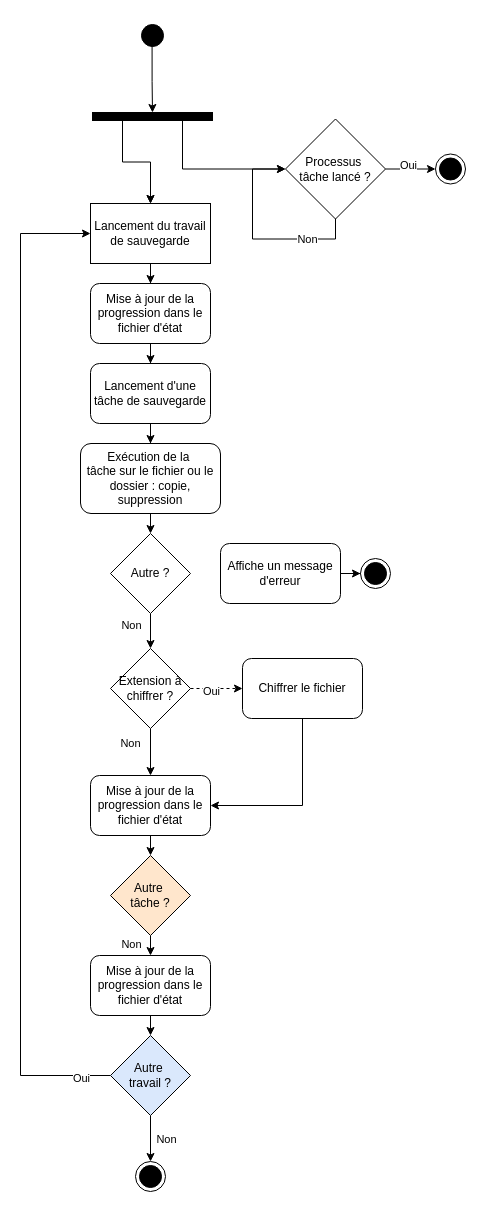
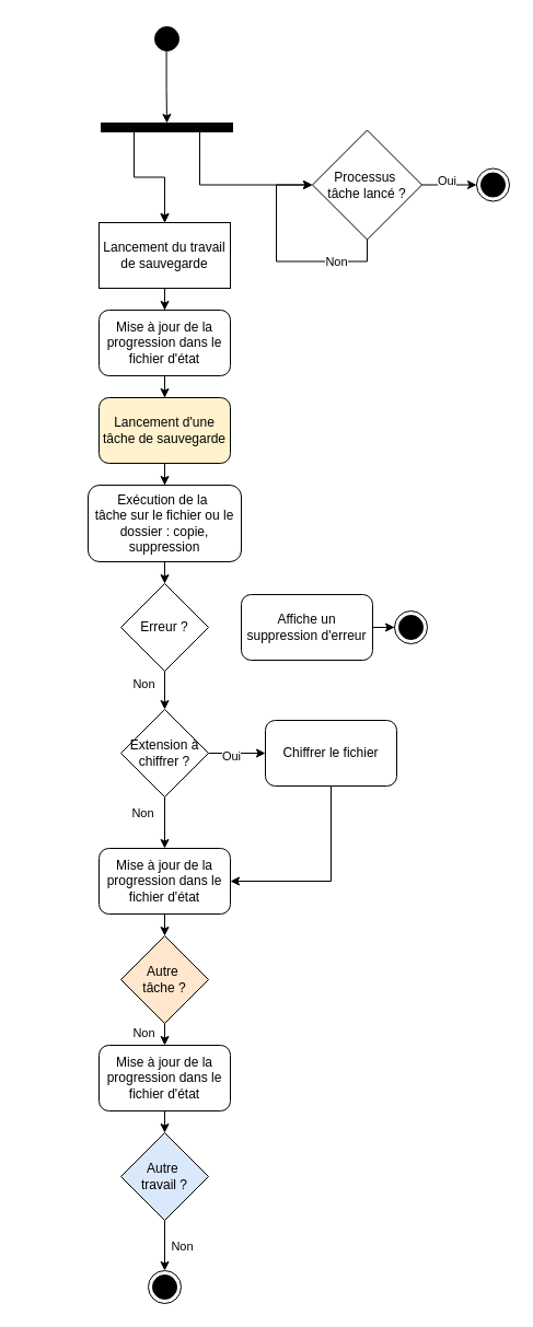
- <mxCell id="8" value="Lancement d'une tâche de sauvegarde" style="rounded=1;whiteSpace=wrap;html=1;" vertex="1" parent="1"><mxGeometry x="90" y="363" width="120" height="60" as="geometry" /></mxCell>
+ <mxCell id="8" value="Lancement d'une tâche de sauvegarde" style="rounded=1;whiteSpace=wrap;html=1;fillColor=#fff2cc;" vertex="1" parent="1"><mxGeometry x="90" y="363" width="120" height="60" as="geometry" /></mxCell>
- <mxCell id="28" value="Autre ?" style="rhombus;whiteSpace=wrap;html=1;" vertex="1" parent="1"><mxGeometry x="110" y="533" width="80" height="80" as="geometry" /></mxCell>
+ <mxCell id="28" value="Erreur ?" style="rhombus;whiteSpace=wrap;html=1;" vertex="1" parent="1"><mxGeometry x="110" y="533" width="80" height="80" as="geometry" /></mxCell>
- <mxCell id="30" value="Affiche un message d'erreur" style="rounded=1;whiteSpace=wrap;html=1;" vertex="1" parent="1"><mxGeometry x="220" y="543" width="120" height="60" as="geometry" /></mxCell>
+ <mxCell id="30" value="Affiche un suppression d'erreur" style="rounded=1;whiteSpace=wrap;html=1;" vertex="1" parent="1"><mxGeometry x="220" y="543" width="120" height="60" as="geometry" /></mxCell>
- <mxCell id="20" style="edgeStyle=orthogonalEdgeStyle;rounded=0;orthogonalLoop=1;jettySize=auto;html=1;" edge="1" parent="1" source="24" target="6"><mxGeometry relative="1" as="geometry"><Array as="points"><mxPoint x="20" y="1075" /><mxPoint x="20" y="233" /></Array></mxGeometry></mxCell>
- <mxCell id="21" value="Oui" style="edgeLabel;html=1;align=center;verticalAlign=middle;resizable=0;points=[];" connectable="0" vertex="1" parent="20"><mxGeometry x="-0.941" y="2" relative="1" as="geometry"><mxPoint as="offset" /></mxGeometry></mxCell>
- <mxCell id="33" style="edgeStyle=orthogonalEdgeStyle;rounded=0;orthogonalLoop=1;jettySize=auto;html=1;exitX=1;exitY=0.5;exitDx=0;exitDy=0;entryX=0;entryY=0.5;entryDx=0;entryDy=0;dashed=1;" edge="1" parent="1" source="35" target="38"><mxGeometry relative="1" as="geometry" /></mxCell>
+ <mxCell id="33" style="edgeStyle=orthogonalEdgeStyle;rounded=0;orthogonalLoop=1;jettySize=auto;html=1;exitX=1;exitY=0.5;exitDx=0;exitDy=0;entryX=0;entryY=0.5;entryDx=0;entryDy=0;" edge="1" parent="1" source="35" target="38"><mxGeometry relative="1" as="geometry" /></mxCell>
